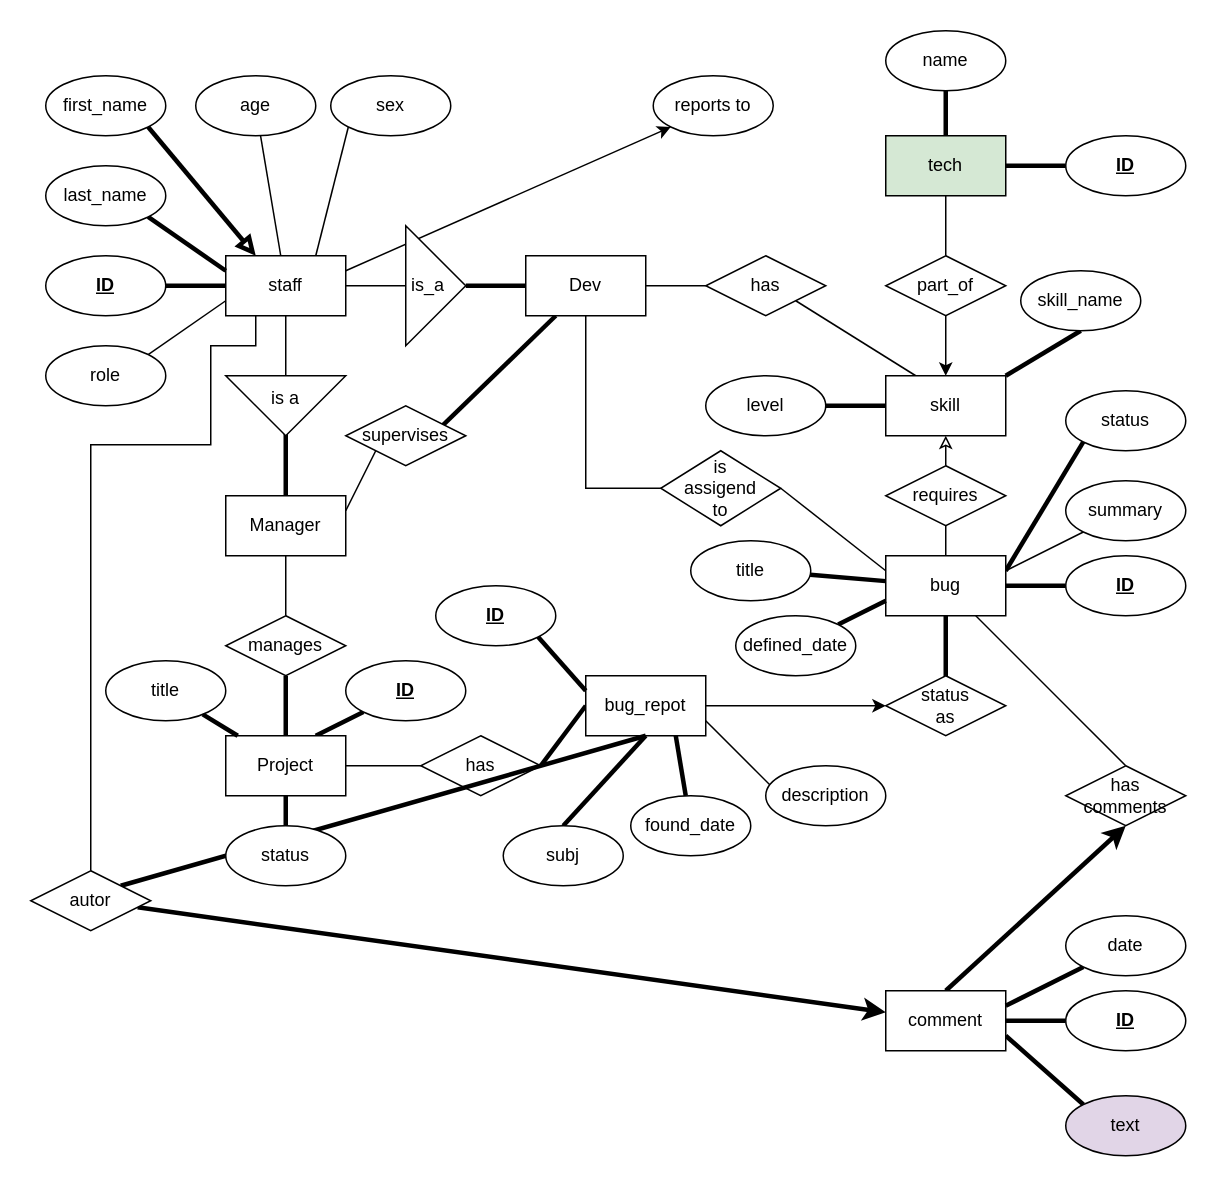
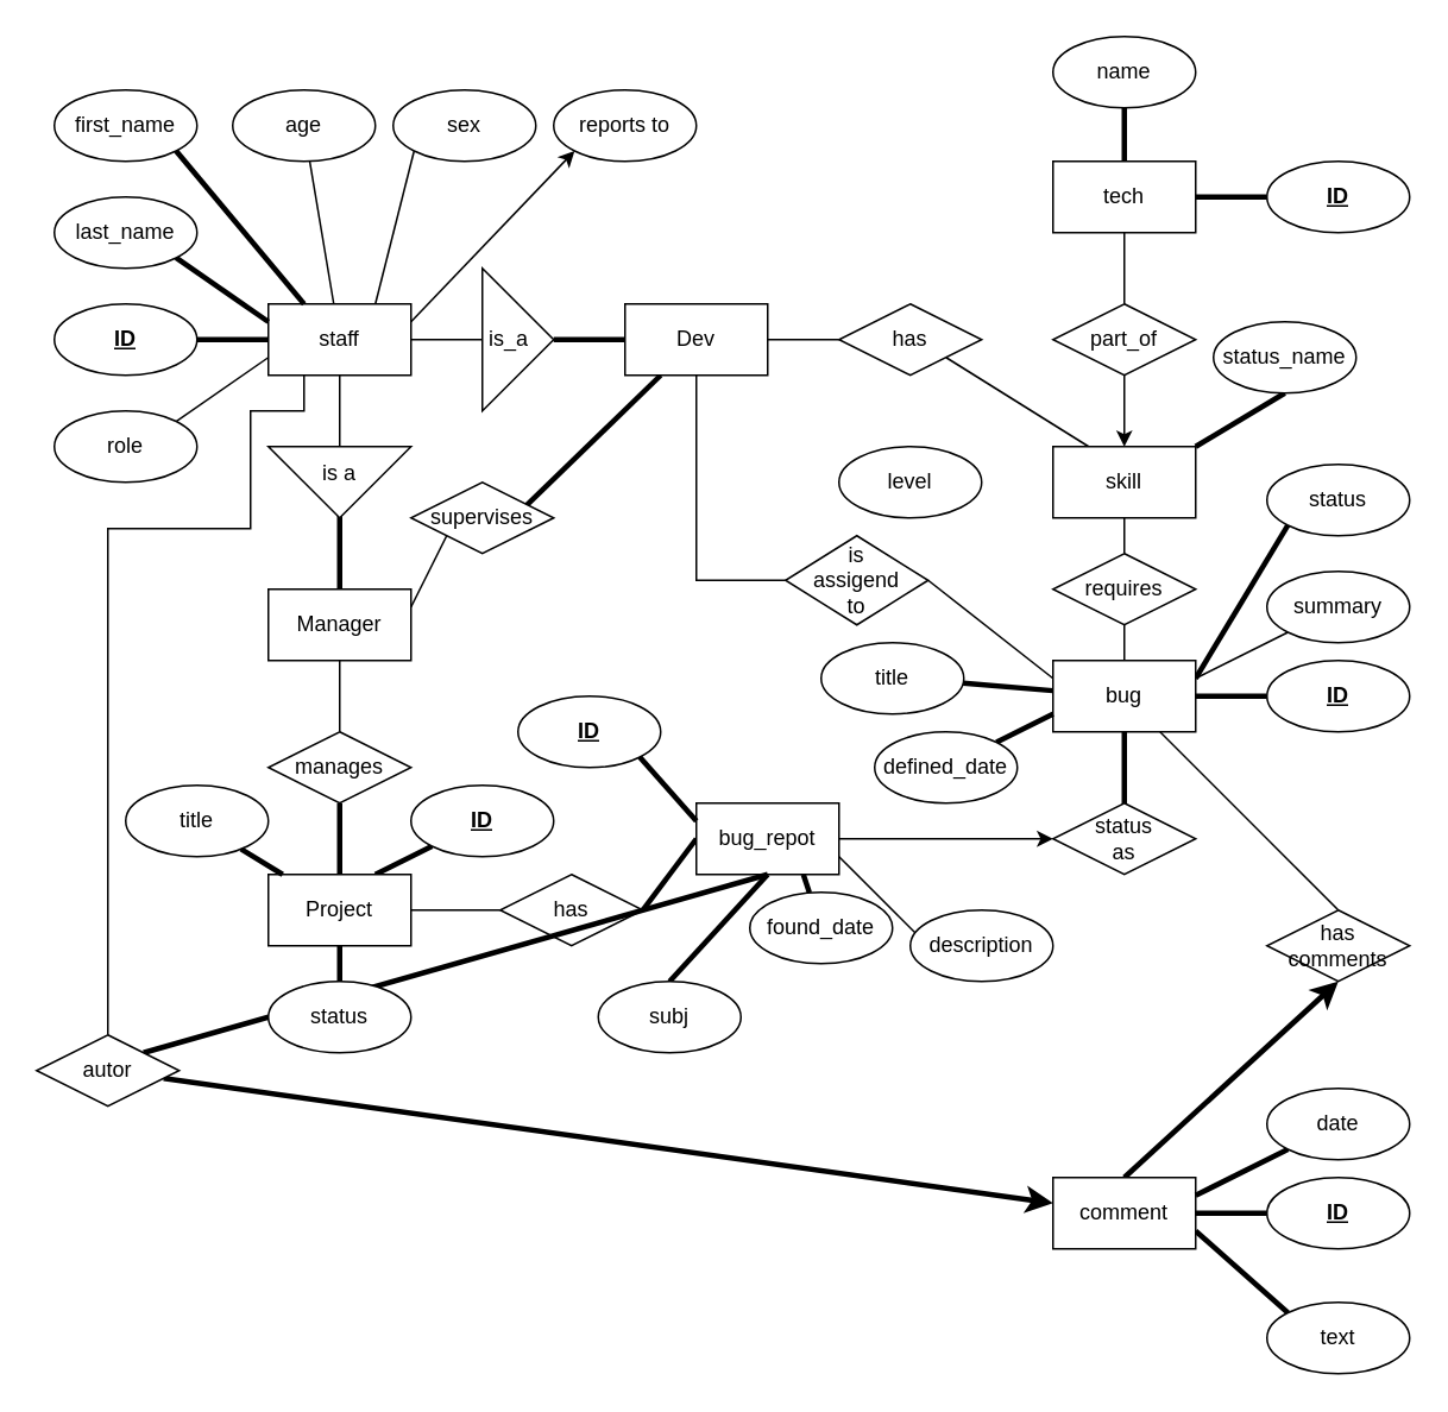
- <mxCell id="78" value="reports to" style="ellipse;whiteSpace=wrap;html=1;" parent="1" vertex="1"><mxGeometry x="435" y="50" width="80" height="40" as="geometry" /></mxCell>
+ <mxCell id="78" value="reports to" style="ellipse;whiteSpace=wrap;html=1;" parent="1" vertex="1"><mxGeometry x="310" y="50" width="80" height="40" as="geometry" /></mxCell>
- <mxCell id="85" value="tech" style="rounded=0;whiteSpace=wrap;html=1;fillColor=#d5e8d4;" parent="1" vertex="1"><mxGeometry x="590" y="90" width="80" height="40" as="geometry" /></mxCell>
+ <mxCell id="85" value="tech" style="rounded=0;whiteSpace=wrap;html=1;" parent="1" vertex="1"><mxGeometry x="590" y="90" width="80" height="40" as="geometry" /></mxCell>
- <mxCell id="61" style="edgeStyle=none;rounded=0;orthogonalLoop=1;jettySize=auto;html=1;exitX=1;exitY=1;exitDx=0;exitDy=0;entryX=0.25;entryY=0;entryDx=0;entryDy=0;endArrow=block;endFill=0;strokeWidth=3;" parent="1" source="62" target="6" edge="1"><mxGeometry relative="1" as="geometry" /></mxCell>
+ <mxCell id="61" style="edgeStyle=none;rounded=0;orthogonalLoop=1;jettySize=auto;html=1;exitX=1;exitY=1;exitDx=0;exitDy=0;entryX=0.25;entryY=0;entryDx=0;entryDy=0;endArrow=none;endFill=0;strokeWidth=3;" parent="1" source="62" target="6" edge="1"><mxGeometry relative="1" as="geometry" /></mxCell>
- <mxCell id="88" value="skill_name" style="ellipse;whiteSpace=wrap;html=1;" parent="1" vertex="1"><mxGeometry x="680" y="180" width="80" height="40" as="geometry" /></mxCell>
+ <mxCell id="88" value="status_name" style="ellipse;whiteSpace=wrap;html=1;" parent="1" vertex="1"><mxGeometry x="680" y="180" width="80" height="40" as="geometry" /></mxCell>
- <mxCell id="46" value="" style="edgeStyle=none;rounded=0;orthogonalLoop=1;jettySize=auto;html=1;endArrow=none;endFill=0;strokeWidth=3;" parent="1" source="49" target="45" edge="1"><mxGeometry relative="1" as="geometry" /></mxCell>
- <mxCell id="50" value="" style="edgeStyle=none;rounded=0;orthogonalLoop=1;jettySize=auto;html=1;endArrow=classic;endFill=0;strokeWidth=1;" parent="1" source="51" target="49" edge="1"><mxGeometry relative="1" as="geometry" /></mxCell>
+ <mxCell id="50" value="" style="edgeStyle=none;rounded=0;orthogonalLoop=1;jettySize=auto;html=1;endArrow=none;endFill=0;strokeWidth=1;" parent="1" source="51" target="49" edge="1"><mxGeometry relative="1" as="geometry" /></mxCell>
- <mxCell id="92" value="found_date" style="ellipse;whiteSpace=wrap;html=1;" parent="1" vertex="1"><mxGeometry x="420" y="530" width="80" height="40" as="geometry" /></mxCell>
+ <mxCell id="92" value="found_date" style="ellipse;whiteSpace=wrap;html=1;" parent="1" vertex="1"><mxGeometry x="420" y="500" width="80" height="40" as="geometry" /></mxCell>
- <mxCell id="99" value="text" style="ellipse;whiteSpace=wrap;html=1;fillColor=#e1d5e7;" parent="1" vertex="1"><mxGeometry x="710" y="730" width="80" height="40" as="geometry" /></mxCell>
+ <mxCell id="99" value="text" style="ellipse;whiteSpace=wrap;html=1;" parent="1" vertex="1"><mxGeometry x="710" y="730" width="80" height="40" as="geometry" /></mxCell>
